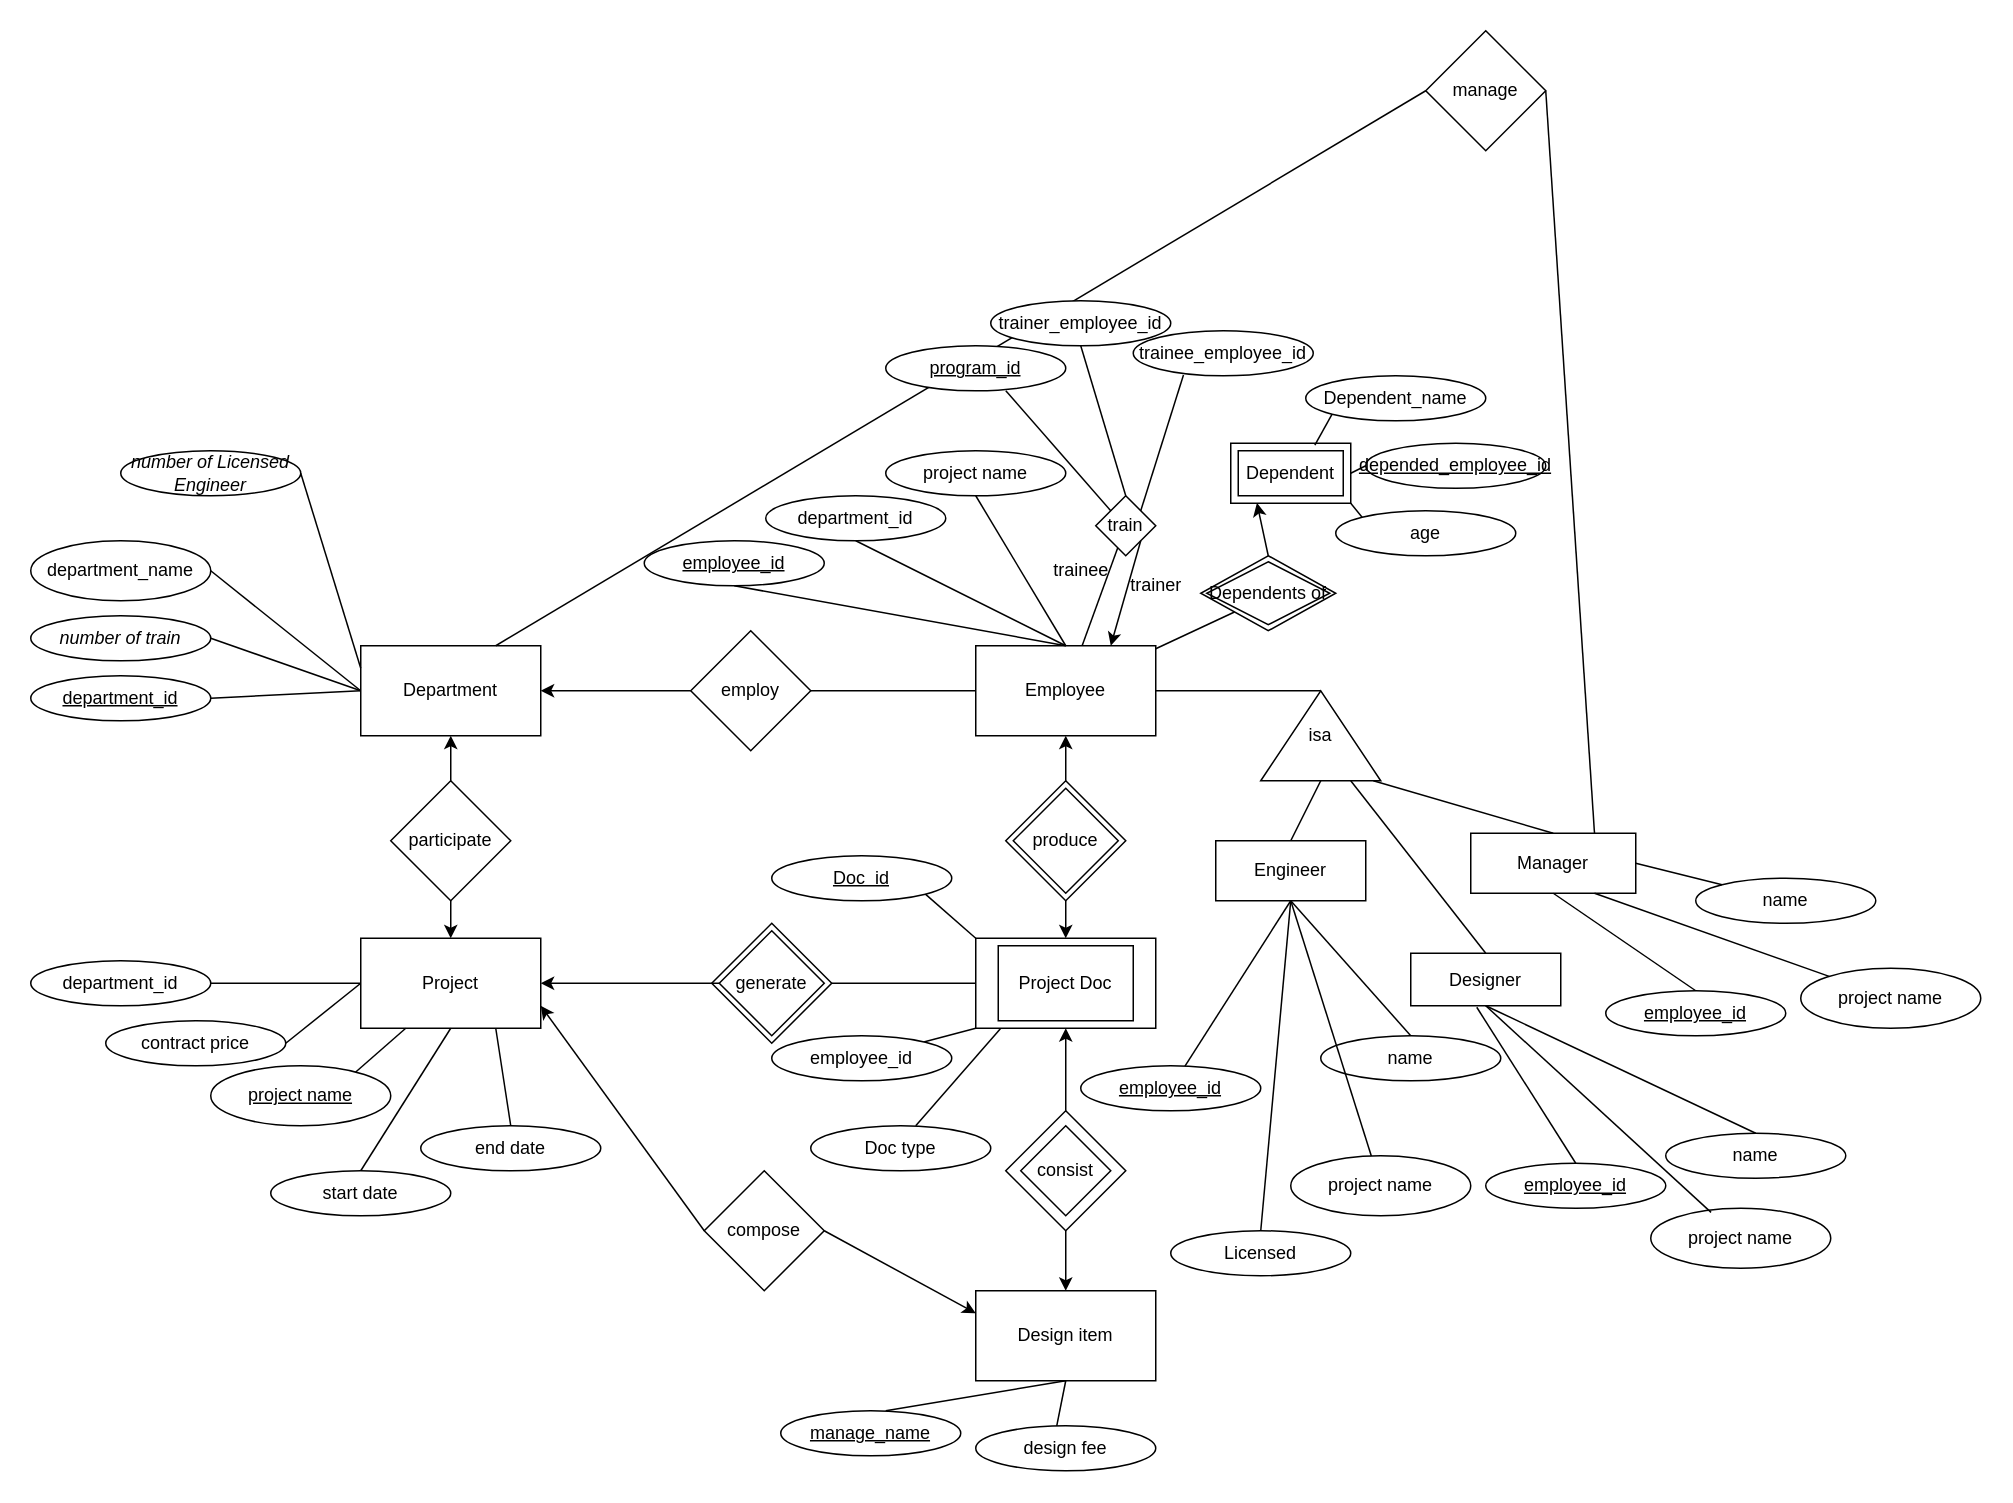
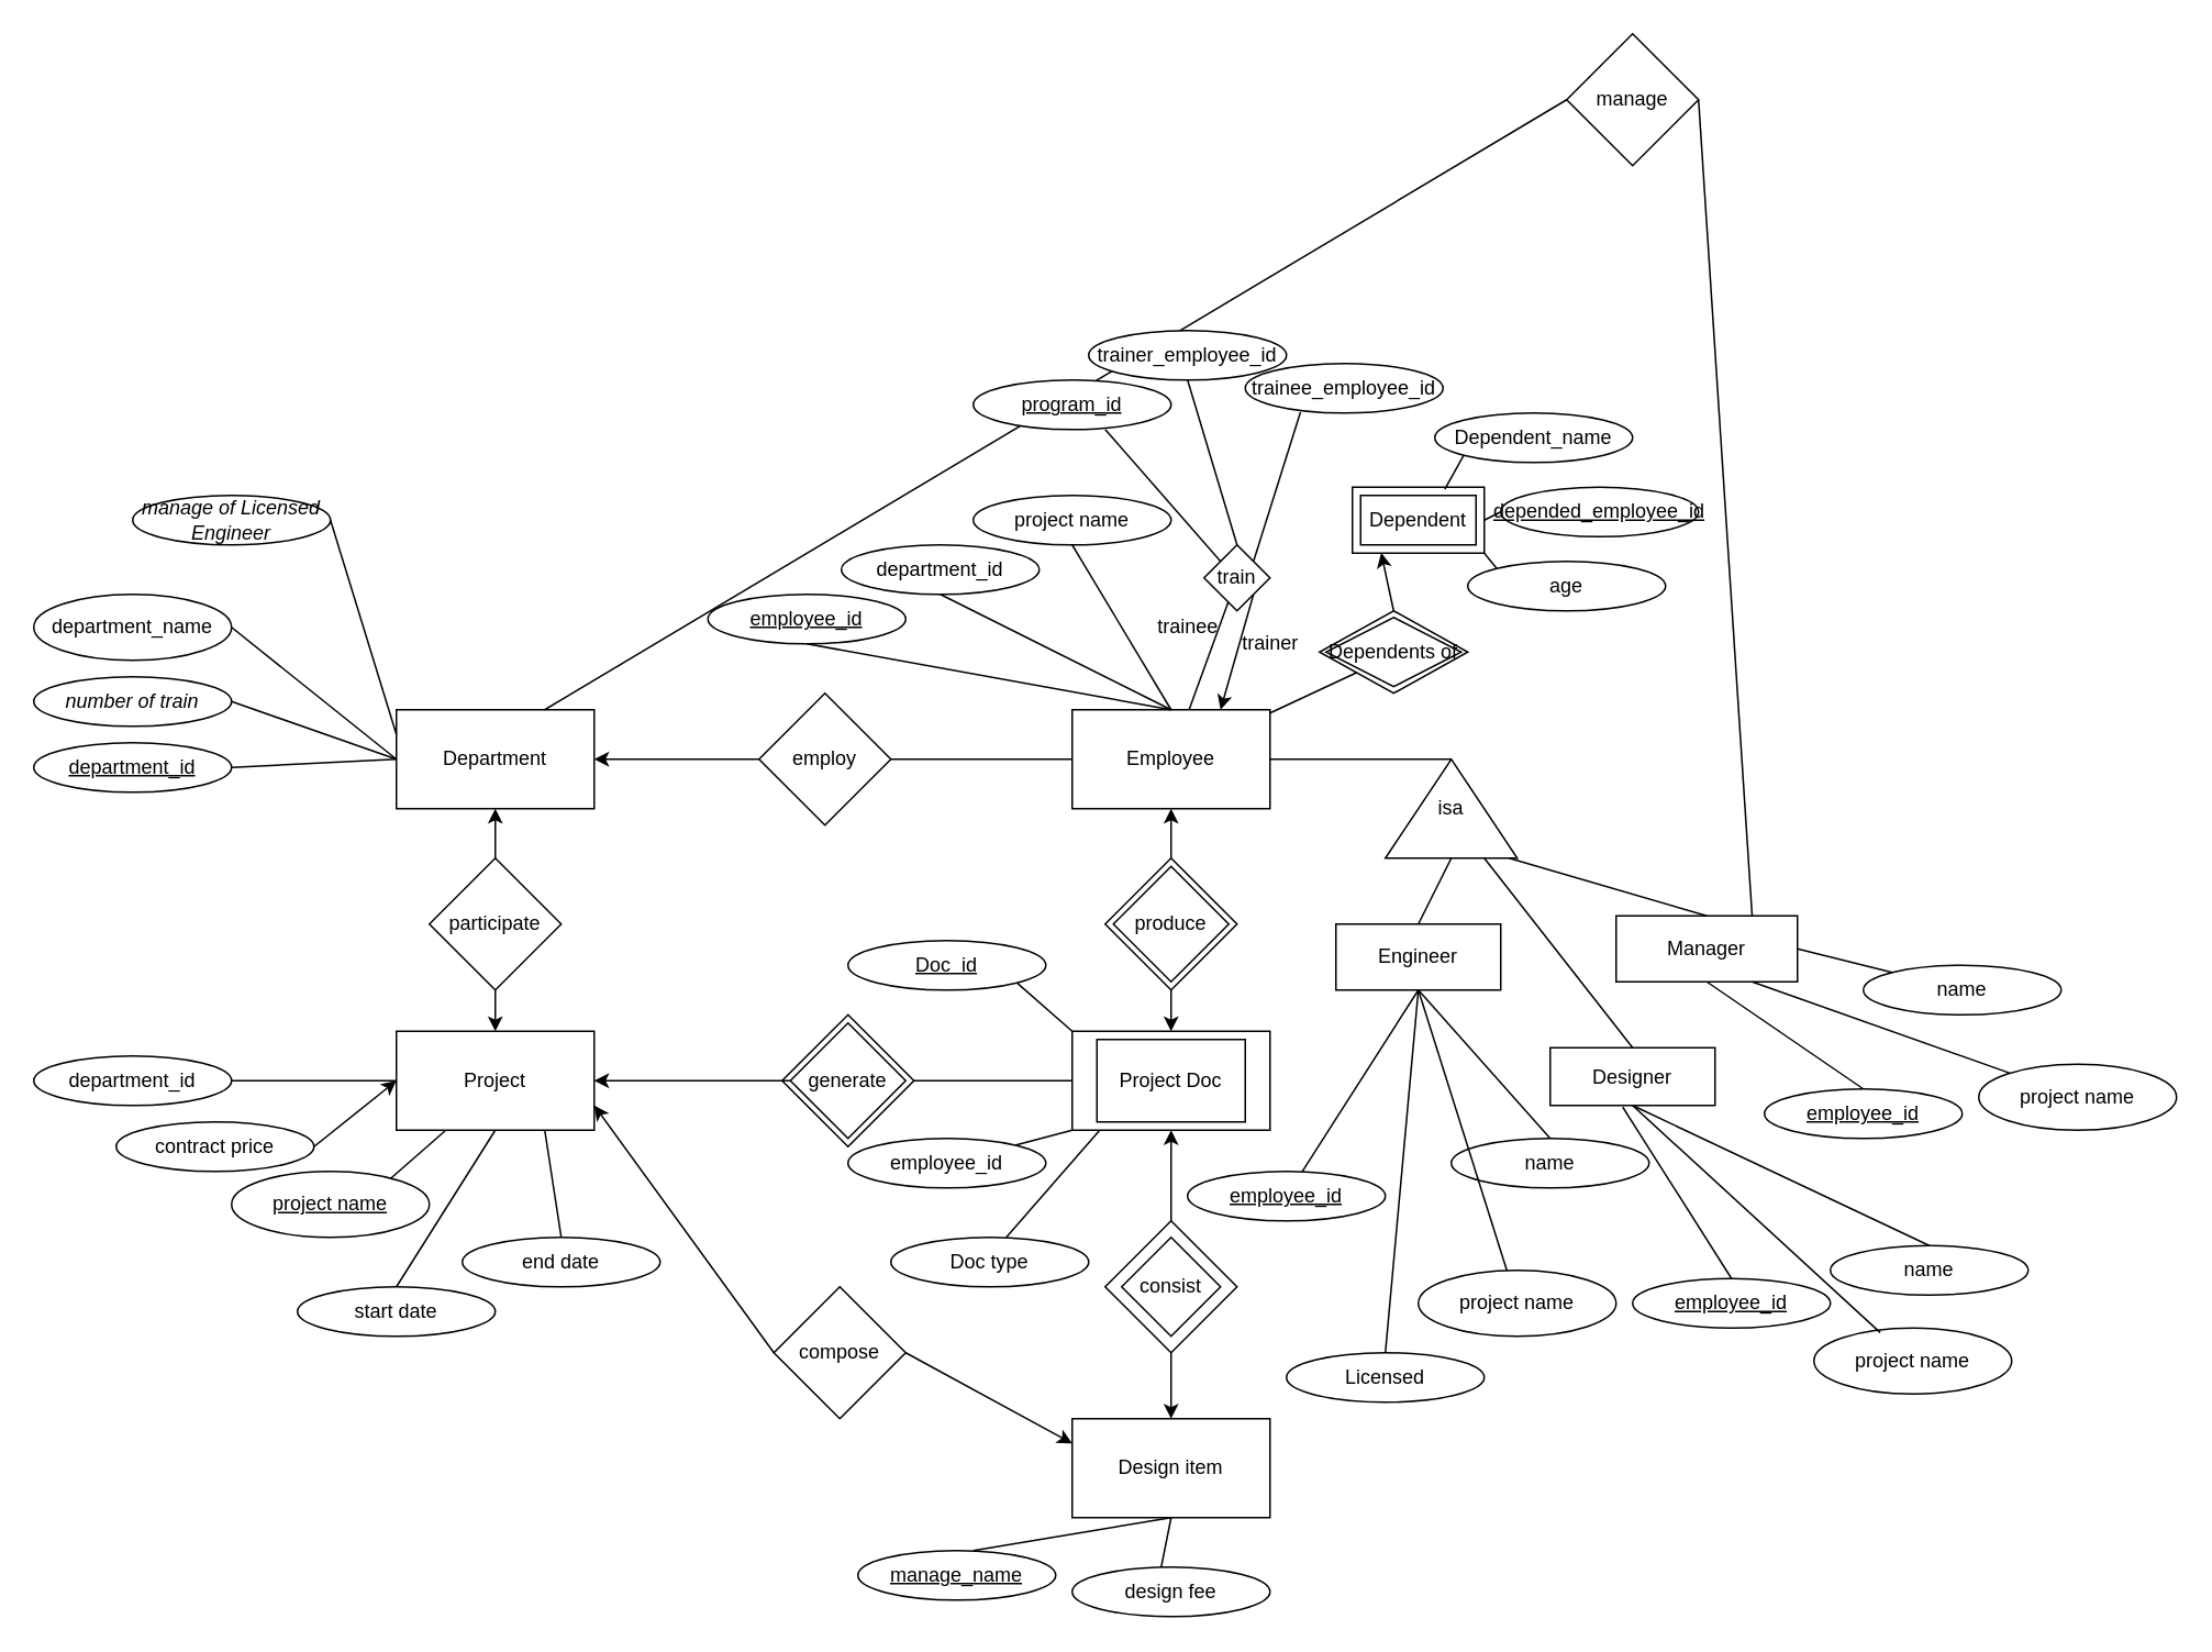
- <mxCell id="65" value="&lt;i&gt;number of Licensed Engineer&lt;/i&gt;" style="ellipse;whiteSpace=wrap;html=1;" parent="1" vertex="1"><mxGeometry x="80" y="300" width="120" height="30" as="geometry" /></mxCell>
+ <mxCell id="65" value="&lt;i&gt;manage of Licensed Engineer&lt;/i&gt;" style="ellipse;whiteSpace=wrap;html=1;" parent="1" vertex="1"><mxGeometry x="80" y="300" width="120" height="30" as="geometry" /></mxCell>
- <mxCell id="26" value="" style="endArrow=none;html=1;rounded=0;entryX=0;entryY=0.5;entryDx=0;entryDy=0;exitX=1;exitY=0.5;exitDx=0;exitDy=0;" parent="1" source="25" target="4" edge="1"><mxGeometry width="50" height="50" relative="1" as="geometry"><mxPoint x="490" y="600" as="sourcePoint" /><mxPoint x="540" y="550" as="targetPoint" /></mxGeometry></mxCell>
+ <mxCell id="26" value="" style="endArrow=classic;html=1;rounded=0;entryX=0;entryY=0.5;entryDx=0;entryDy=0;exitX=1;exitY=0.5;exitDx=0;exitDy=0;" parent="1" source="25" target="4" edge="1"><mxGeometry width="50" height="50" relative="1" as="geometry"><mxPoint x="490" y="600" as="sourcePoint" /><mxPoint x="540" y="550" as="targetPoint" /></mxGeometry></mxCell>
